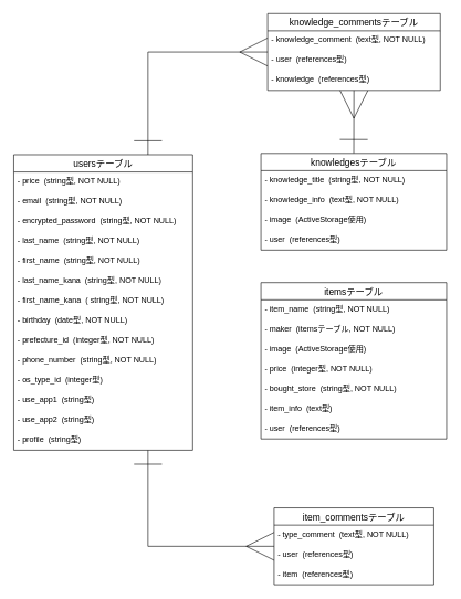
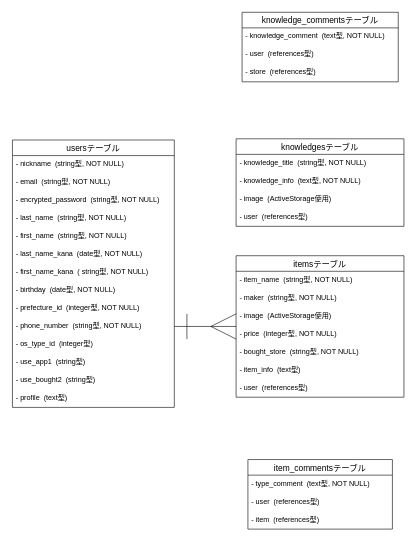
- <mxCell id="35" value="- knowledge  (references型)" style="text;strokeColor=none;fillColor=none;spacingLeft=4;spacingRight=4;overflow=hidden;rotatable=0;points=[[0,0.5],[1,0.5]];portConstraint=eastwest;fontSize=12;" parent="32" vertex="1"><mxGeometry y="86" width="260.5" height="30" as="geometry" /></mxCell>
+ <mxCell id="35" value="- store  (references型)" style="text;strokeColor=none;fillColor=none;spacingLeft=4;spacingRight=4;overflow=hidden;rotatable=0;points=[[0,0.5],[1,0.5]];portConstraint=eastwest;fontSize=12;" parent="32" vertex="1"><mxGeometry y="86" width="260.5" height="30" as="geometry" /></mxCell>
- <mxCell id="2" style="edgeStyle=orthogonalEdgeStyle;rounded=0;orthogonalLoop=1;jettySize=auto;html=1;exitX=0.75;exitY=0;exitDx=0;exitDy=0;startArrow=ERone;startFill=0;endArrow=ERmany;endFill=0;startSize=40;endSize=40;entryX=0;entryY=0.5;entryDx=0;entryDy=0;" parent="1" source="3" target="32" edge="1"><mxGeometry relative="1" as="geometry"><mxPoint x="402" y="47" as="targetPoint" /></mxGeometry></mxCell>
- <mxCell id="23" style="edgeStyle=orthogonalEdgeStyle;rounded=0;orthogonalLoop=1;jettySize=auto;html=1;exitX=0.5;exitY=0;exitDx=0;exitDy=0;startArrow=ERone;startFill=0;endArrow=ERmany;endFill=0;startSize=40;endSize=40;entryX=0.5;entryY=1;entryDx=0;entryDy=0;" parent="1" source="37" target="32" edge="1"><mxGeometry relative="1" as="geometry"><mxPoint x="523" y="195" as="targetPoint" /></mxGeometry></mxCell>
- <mxCell id="4" value="- price  (string型, NOT NULL)" style="text;strokeColor=none;fillColor=none;spacingLeft=4;spacingRight=4;overflow=hidden;rotatable=0;points=[[0,0.5],[1,0.5]];portConstraint=eastwest;fontSize=12;" parent="3" vertex="1"><mxGeometry y="26" width="270" height="30" as="geometry" /></mxCell>
+ <mxCell id="4" value="- nickname  (string型, NOT NULL)" style="text;strokeColor=none;fillColor=none;spacingLeft=4;spacingRight=4;overflow=hidden;rotatable=0;points=[[0,0.5],[1,0.5]];portConstraint=eastwest;fontSize=12;" parent="3" vertex="1"><mxGeometry y="26" width="270" height="30" as="geometry" /></mxCell>
- <mxCell id="9" value="- last_name_kana  (string型, NOT NULL)" style="text;strokeColor=none;fillColor=none;spacingLeft=4;spacingRight=4;overflow=hidden;rotatable=0;points=[[0,0.5],[1,0.5]];portConstraint=eastwest;fontSize=12;" parent="3" vertex="1"><mxGeometry y="176" width="270" height="30" as="geometry" /></mxCell>
+ <mxCell id="9" value="- last_name_kana  (date型, NOT NULL)" style="text;strokeColor=none;fillColor=none;spacingLeft=4;spacingRight=4;overflow=hidden;rotatable=0;points=[[0,0.5],[1,0.5]];portConstraint=eastwest;fontSize=12;" parent="3" vertex="1"><mxGeometry y="176" width="270" height="30" as="geometry" /></mxCell>
- <mxCell id="26" value="- maker  (itemsテーブル, NOT NULL)" style="text;strokeColor=none;fillColor=none;spacingLeft=4;spacingRight=4;overflow=hidden;rotatable=0;points=[[0,0.5],[1,0.5]];portConstraint=eastwest;fontSize=12;" parent="24" vertex="1"><mxGeometry y="56" width="280" height="30" as="geometry" /></mxCell>
+ <mxCell id="26" value="- maker  (string型, NOT NULL)" style="text;strokeColor=none;fillColor=none;spacingLeft=4;spacingRight=4;overflow=hidden;rotatable=0;points=[[0,0.5],[1,0.5]];portConstraint=eastwest;fontSize=12;" parent="24" vertex="1"><mxGeometry y="56" width="280" height="30" as="geometry" /></mxCell>
+ <mxCell id="22" style="edgeStyle=orthogonalEdgeStyle;rounded=0;orthogonalLoop=1;jettySize=auto;html=1;entryX=0;entryY=0.5;entryDx=0;entryDy=0;startArrow=ERone;startFill=0;endArrow=ERmany;endFill=0;startSize=40;endSize=40;exitX=1;exitY=0.5;exitDx=0;exitDy=0;" parent="1" source="13" target="24" edge="1"><mxGeometry relative="1" as="geometry"><mxPoint x="284" y="544" as="sourcePoint" /></mxGeometry></mxCell>
- <mxCell id="16" value="- use_app2  (string型)" style="text;strokeColor=none;fillColor=none;spacingLeft=4;spacingRight=4;overflow=hidden;rotatable=0;points=[[0,0.5],[1,0.5]];portConstraint=eastwest;fontSize=12;" parent="3" vertex="1"><mxGeometry y="386" width="270" height="30" as="geometry" /></mxCell>
+ <mxCell id="16" value="- use_bought2  (string型)" style="text;strokeColor=none;fillColor=none;spacingLeft=4;spacingRight=4;overflow=hidden;rotatable=0;points=[[0,0.5],[1,0.5]];portConstraint=eastwest;fontSize=12;" parent="3" vertex="1"><mxGeometry y="386" width="270" height="30" as="geometry" /></mxCell>
- <mxCell id="17" value="- profile  (string型)" style="text;strokeColor=none;fillColor=none;spacingLeft=4;spacingRight=4;overflow=hidden;rotatable=0;points=[[0,0.5],[1,0.5]];portConstraint=eastwest;fontSize=12;" parent="3" vertex="1"><mxGeometry y="416" width="270" height="30" as="geometry" /></mxCell>
+ <mxCell id="17" value="- profile  (text型)" style="text;strokeColor=none;fillColor=none;spacingLeft=4;spacingRight=4;overflow=hidden;rotatable=0;points=[[0,0.5],[1,0.5]];portConstraint=eastwest;fontSize=12;" parent="3" vertex="1"><mxGeometry y="416" width="270" height="30" as="geometry" /></mxCell>
- <mxCell id="36" style="edgeStyle=orthogonalEdgeStyle;rounded=0;orthogonalLoop=1;jettySize=auto;html=1;exitX=0.75;exitY=1;exitDx=0;exitDy=0;entryX=0;entryY=0.5;entryDx=0;entryDy=0;startArrow=ERone;startFill=0;endArrow=ERmany;endFill=0;endSize=40;startSize=40;" parent="1" source="3" target="18" edge="1"><mxGeometry relative="1" as="geometry"><mxPoint x="857" y="384" as="targetPoint" /></mxGeometry></mxCell>
